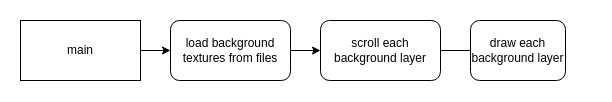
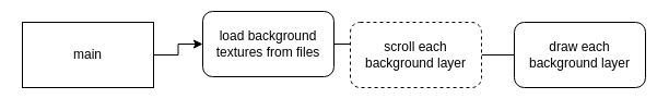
- <mxCell id="5" value="load background textures from files" style="rounded=1;whiteSpace=wrap;html=1;" vertex="1" parent="1"><mxGeometry x="170" y="20" width="120" height="60" as="geometry" /></mxCell>
+ <mxCell id="5" value="load background textures from files" style="rounded=1;whiteSpace=wrap;html=1;" vertex="1" parent="1"><mxGeometry x="185" y="10" width="120" height="60" as="geometry" /></mxCell>
- <mxCell id="7" value="scroll each background layer" style="rounded=1;whiteSpace=wrap;html=1;" vertex="1" parent="1"><mxGeometry x="320" y="20" width="120" height="60" as="geometry" /></mxCell>
+ <mxCell id="7" value="scroll each background layer" style="rounded=1;whiteSpace=wrap;html=1;dashed=1;" vertex="1" parent="1"><mxGeometry x="320" y="20" width="120" height="60" as="geometry" /></mxCell>
- <mxCell id="8" value="draw each background layer" style="whiteSpace=wrap;html=1;rounded=1;" vertex="1" parent="1"><mxGeometry x="470" y="20" width="95" height="60" as="geometry" /></mxCell>
+ <mxCell id="8" value="draw each background layer" style="whiteSpace=wrap;html=1;rounded=1;" vertex="1" parent="1"><mxGeometry x="470" y="20" width="120" height="60" as="geometry" /></mxCell>
